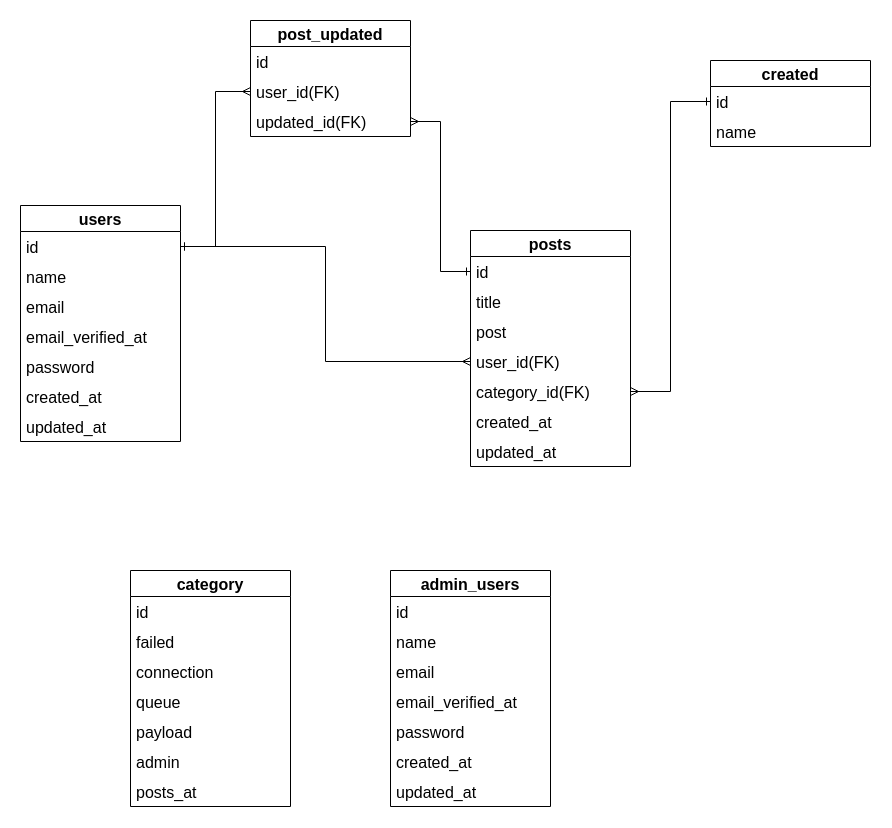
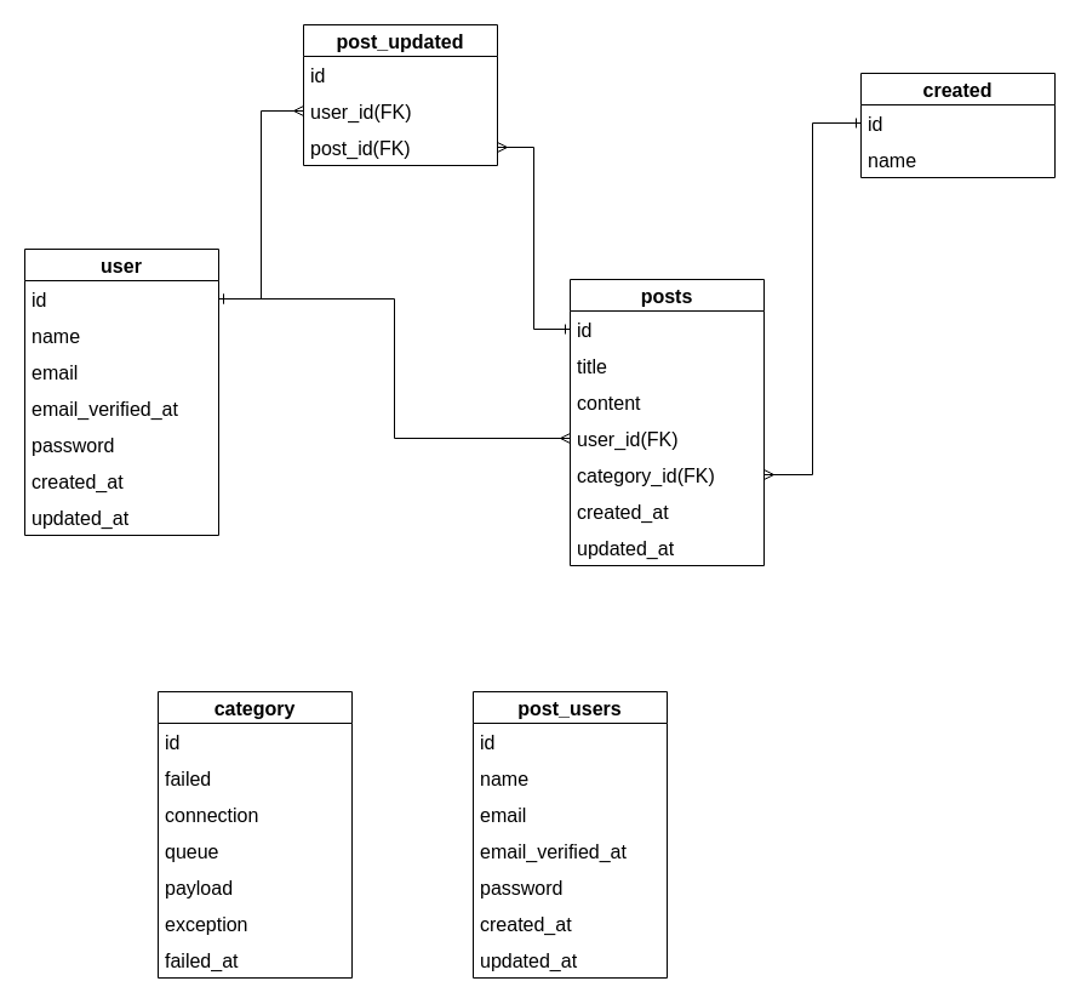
- <mxCell id="38" value="updated_id(FK)" style="text;strokeColor=none;fillColor=none;spacingLeft=4;spacingRight=4;overflow=hidden;rotatable=0;points=[[0,0.5],[1,0.5]];portConstraint=eastwest;fontSize=16;" vertex="1" parent="35"><mxGeometry y="86" width="160" height="30" as="geometry" /></mxCell>
+ <mxCell id="38" value="post_id(FK)" style="text;strokeColor=none;fillColor=none;spacingLeft=4;spacingRight=4;overflow=hidden;rotatable=0;points=[[0,0.5],[1,0.5]];portConstraint=eastwest;fontSize=16;" vertex="1" parent="35"><mxGeometry y="86" width="160" height="30" as="geometry" /></mxCell>
- <mxCell id="10" value="users" style="swimlane;fontStyle=1;childLayout=stackLayout;horizontal=1;startSize=26;horizontalStack=0;resizeParent=1;resizeParentMax=0;resizeLast=0;collapsible=1;marginBottom=0;align=center;fontSize=16;" vertex="1" parent="1"><mxGeometry x="20" y="205" width="160" height="236" as="geometry" /></mxCell>
+ <mxCell id="10" value="user" style="swimlane;fontStyle=1;childLayout=stackLayout;horizontal=1;startSize=26;horizontalStack=0;resizeParent=1;resizeParentMax=0;resizeLast=0;collapsible=1;marginBottom=0;align=center;fontSize=16;" vertex="1" parent="1"><mxGeometry x="20" y="205" width="160" height="236" as="geometry" /></mxCell>
- <mxCell id="5" value="post" style="text;strokeColor=none;fillColor=none;spacingLeft=4;spacingRight=4;overflow=hidden;rotatable=0;points=[[0,0.5],[1,0.5]];portConstraint=eastwest;fontSize=16;" vertex="1" parent="2"><mxGeometry y="86" width="160" height="30" as="geometry" /></mxCell>
+ <mxCell id="5" value="content" style="text;strokeColor=none;fillColor=none;spacingLeft=4;spacingRight=4;overflow=hidden;rotatable=0;points=[[0,0.5],[1,0.5]];portConstraint=eastwest;fontSize=16;" vertex="1" parent="2"><mxGeometry y="86" width="160" height="30" as="geometry" /></mxCell>
- <mxCell id="27" value="admin_users" style="swimlane;fontStyle=1;childLayout=stackLayout;horizontal=1;startSize=26;horizontalStack=0;resizeParent=1;resizeParentMax=0;resizeLast=0;collapsible=1;marginBottom=0;align=center;fontSize=16;" vertex="1" parent="1"><mxGeometry x="390" y="570" width="160" height="236" as="geometry" /></mxCell>
+ <mxCell id="27" value="post_users" style="swimlane;fontStyle=1;childLayout=stackLayout;horizontal=1;startSize=26;horizontalStack=0;resizeParent=1;resizeParentMax=0;resizeLast=0;collapsible=1;marginBottom=0;align=center;fontSize=16;" vertex="1" parent="1"><mxGeometry x="390" y="570" width="160" height="236" as="geometry" /></mxCell>
- <mxCell id="25" value="admin" style="text;strokeColor=none;fillColor=none;spacingLeft=4;spacingRight=4;overflow=hidden;rotatable=0;points=[[0,0.5],[1,0.5]];portConstraint=eastwest;fontSize=16;" vertex="1" parent="19"><mxGeometry y="176" width="160" height="30" as="geometry" /></mxCell>
+ <mxCell id="25" value="exception" style="text;strokeColor=none;fillColor=none;spacingLeft=4;spacingRight=4;overflow=hidden;rotatable=0;points=[[0,0.5],[1,0.5]];portConstraint=eastwest;fontSize=16;" vertex="1" parent="19"><mxGeometry y="176" width="160" height="30" as="geometry" /></mxCell>
- <mxCell id="26" value="posts_at" style="text;strokeColor=none;fillColor=none;spacingLeft=4;spacingRight=4;overflow=hidden;rotatable=0;points=[[0,0.5],[1,0.5]];portConstraint=eastwest;fontSize=16;" vertex="1" parent="19"><mxGeometry y="206" width="160" height="30" as="geometry" /></mxCell>
+ <mxCell id="26" value="failed_at" style="text;strokeColor=none;fillColor=none;spacingLeft=4;spacingRight=4;overflow=hidden;rotatable=0;points=[[0,0.5],[1,0.5]];portConstraint=eastwest;fontSize=16;" vertex="1" parent="19"><mxGeometry y="206" width="160" height="30" as="geometry" /></mxCell>
